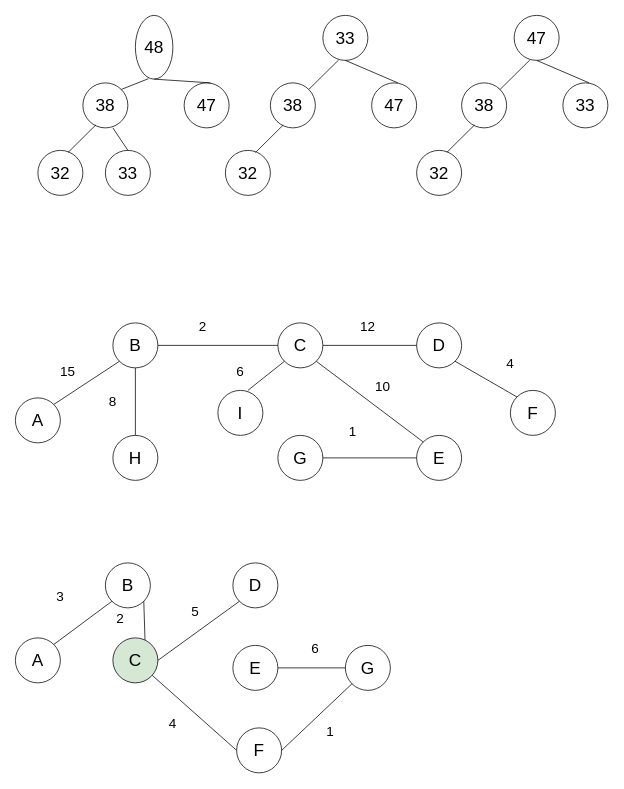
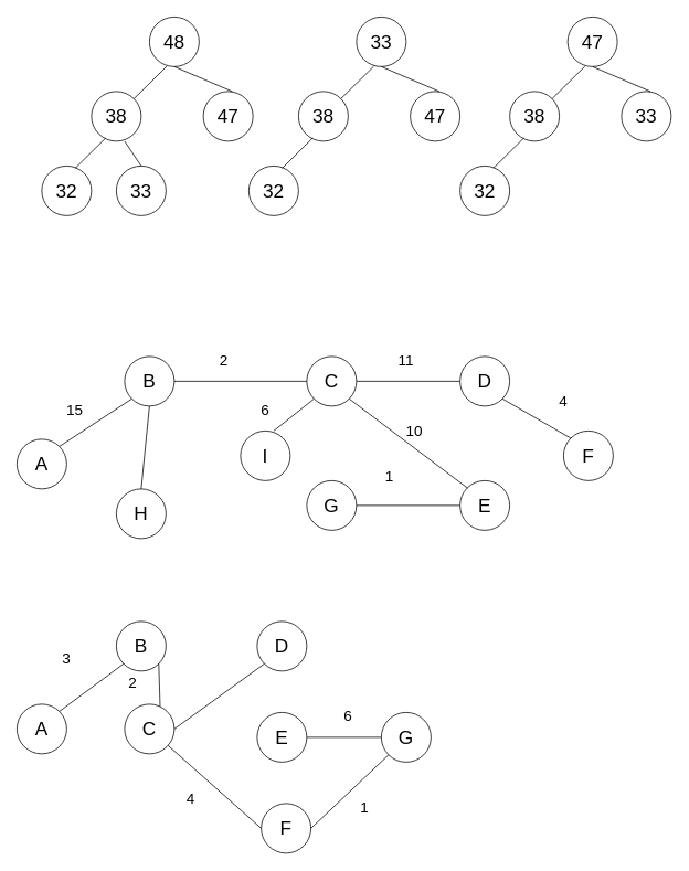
- <mxCell id="2" value="&lt;font style=&quot;font-size: 23px&quot;&gt;48&lt;/font&gt;" style="ellipse;whiteSpace=wrap;html=1;aspect=fixed;fontSize=12;" parent="1" vertex="1"><mxGeometry x="180" y="20" width="50" height="85" as="geometry" /></mxCell>
+ <mxCell id="2" value="&lt;font style=&quot;font-size: 23px&quot;&gt;48&lt;/font&gt;" style="ellipse;whiteSpace=wrap;html=1;aspect=fixed;fontSize=12;" parent="1" vertex="1"><mxGeometry x="180" y="20" width="60" height="60" as="geometry" /></mxCell>
- <mxCell id="46" value="12" style="text;html=1;strokeColor=none;fillColor=none;align=center;verticalAlign=middle;whiteSpace=wrap;rounded=0;fontSize=18;" vertex="1" parent="1"><mxGeometry x="460" y="420" width="60" height="30" as="geometry" /></mxCell>
+ <mxCell id="46" value="11" style="text;html=1;strokeColor=none;fillColor=none;align=center;verticalAlign=middle;whiteSpace=wrap;rounded=0;fontSize=18;" vertex="1" parent="1"><mxGeometry x="460" y="420" width="60" height="30" as="geometry" /></mxCell>
- <mxCell id="47" value="10" style="text;html=1;strokeColor=none;fillColor=none;align=center;verticalAlign=middle;whiteSpace=wrap;rounded=0;fontSize=18;" vertex="1" parent="1"><mxGeometry x="480" y="500" width="60" height="30" as="geometry" /></mxCell>
+ <mxCell id="47" value="10" style="text;html=1;strokeColor=none;fillColor=none;align=center;verticalAlign=middle;whiteSpace=wrap;rounded=0;fontSize=18;" vertex="1" parent="1"><mxGeometry x="470" y="505" width="60" height="30" as="geometry" /></mxCell>
- <mxCell id="43" value="8" style="text;html=1;strokeColor=none;fillColor=none;align=center;verticalAlign=middle;whiteSpace=wrap;rounded=0;fontSize=18;" vertex="1" parent="1"><mxGeometry x="120" y="520" width="60" height="30" as="geometry" /></mxCell>
- <mxCell id="27" value="&lt;span style=&quot;font-size: 23px&quot;&gt;H&lt;/span&gt;" style="ellipse;whiteSpace=wrap;html=1;aspect=fixed;fontSize=12;" vertex="1" parent="1"><mxGeometry x="150" y="580" width="60" height="60" as="geometry" /></mxCell>
+ <mxCell id="27" value="&lt;span style=&quot;font-size: 23px&quot;&gt;H&lt;/span&gt;" style="ellipse;whiteSpace=wrap;html=1;aspect=fixed;fontSize=12;" vertex="1" parent="1"><mxGeometry x="140" y="590" width="60" height="60" as="geometry" /></mxCell>
- <mxCell id="65" value="5" style="text;html=1;strokeColor=none;fillColor=none;align=center;verticalAlign=middle;whiteSpace=wrap;rounded=0;fontSize=18;" vertex="1" parent="1"><mxGeometry x="230" y="800" width="60" height="30" as="geometry" /></mxCell>
- <mxCell id="52" value="&lt;span style=&quot;font-size: 23px&quot;&gt;C&lt;/span&gt;" style="ellipse;whiteSpace=wrap;html=1;aspect=fixed;fontSize=12;fillColor=#d5e8d4;" vertex="1" parent="1"><mxGeometry x="150" y="850" width="60" height="60" as="geometry" /></mxCell>
+ <mxCell id="52" value="&lt;span style=&quot;font-size: 23px&quot;&gt;C&lt;/span&gt;" style="ellipse;whiteSpace=wrap;html=1;aspect=fixed;fontSize=12;" vertex="1" parent="1"><mxGeometry x="150" y="850" width="60" height="60" as="geometry" /></mxCell>
